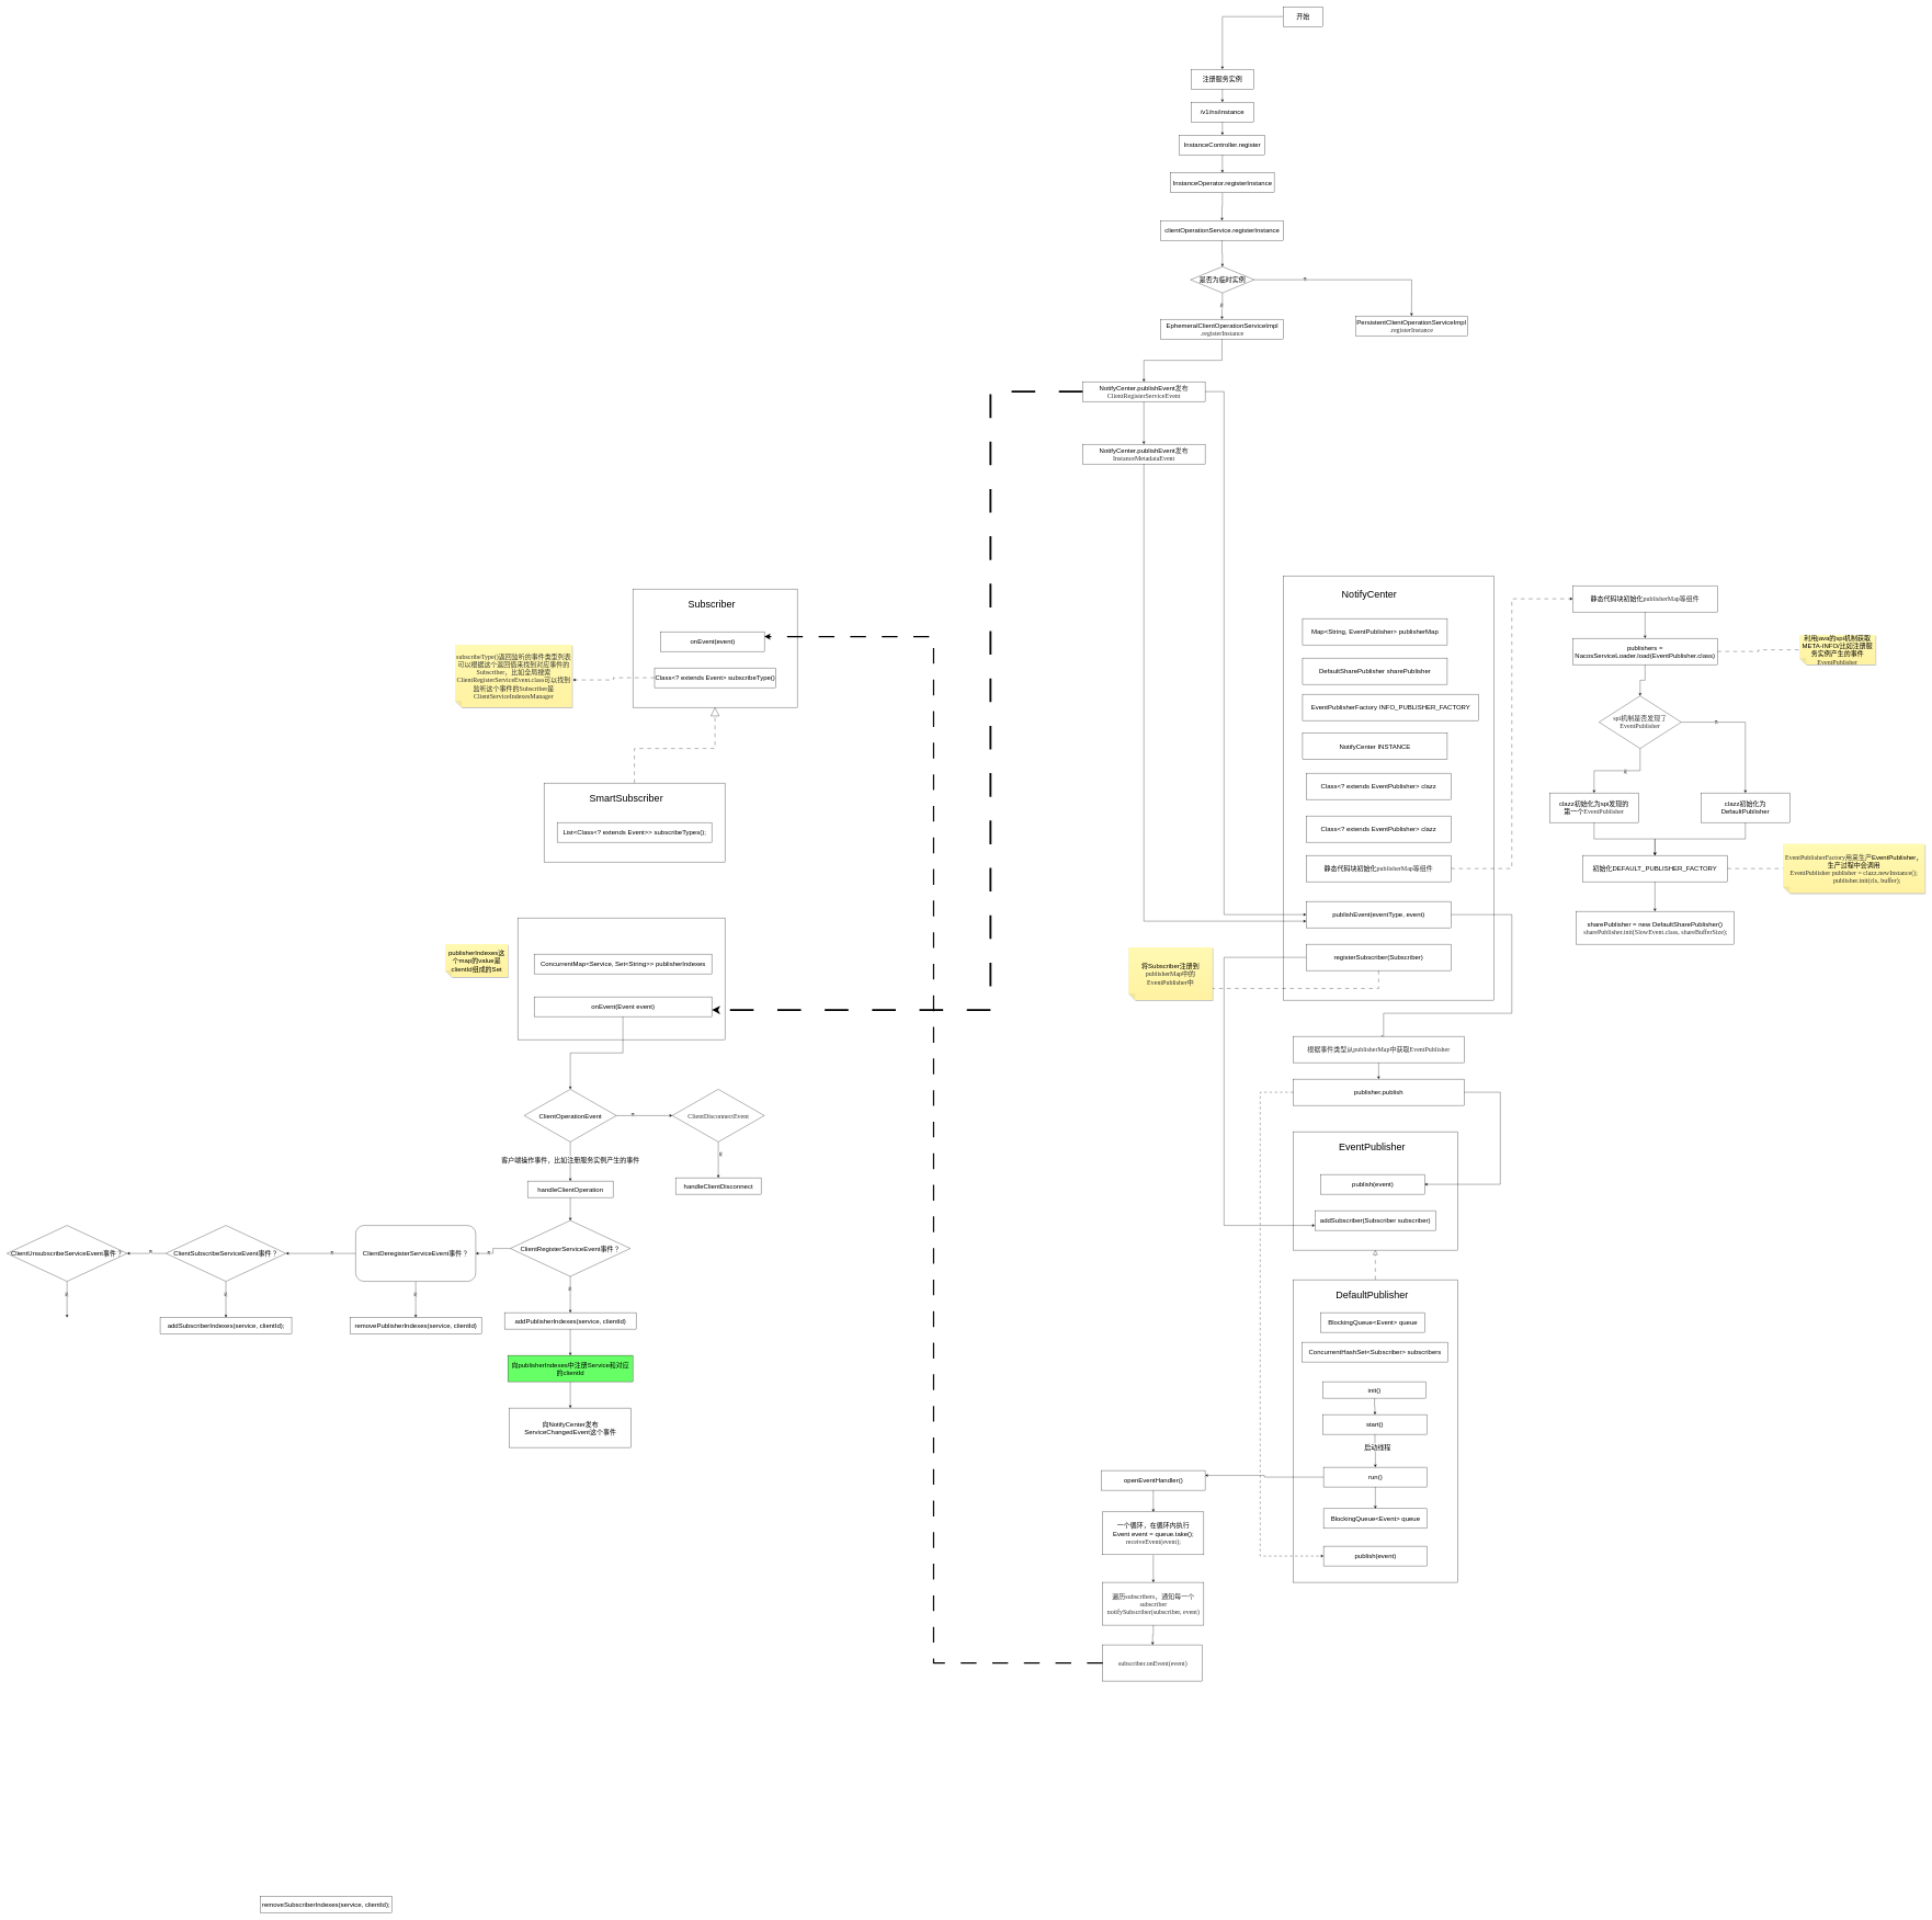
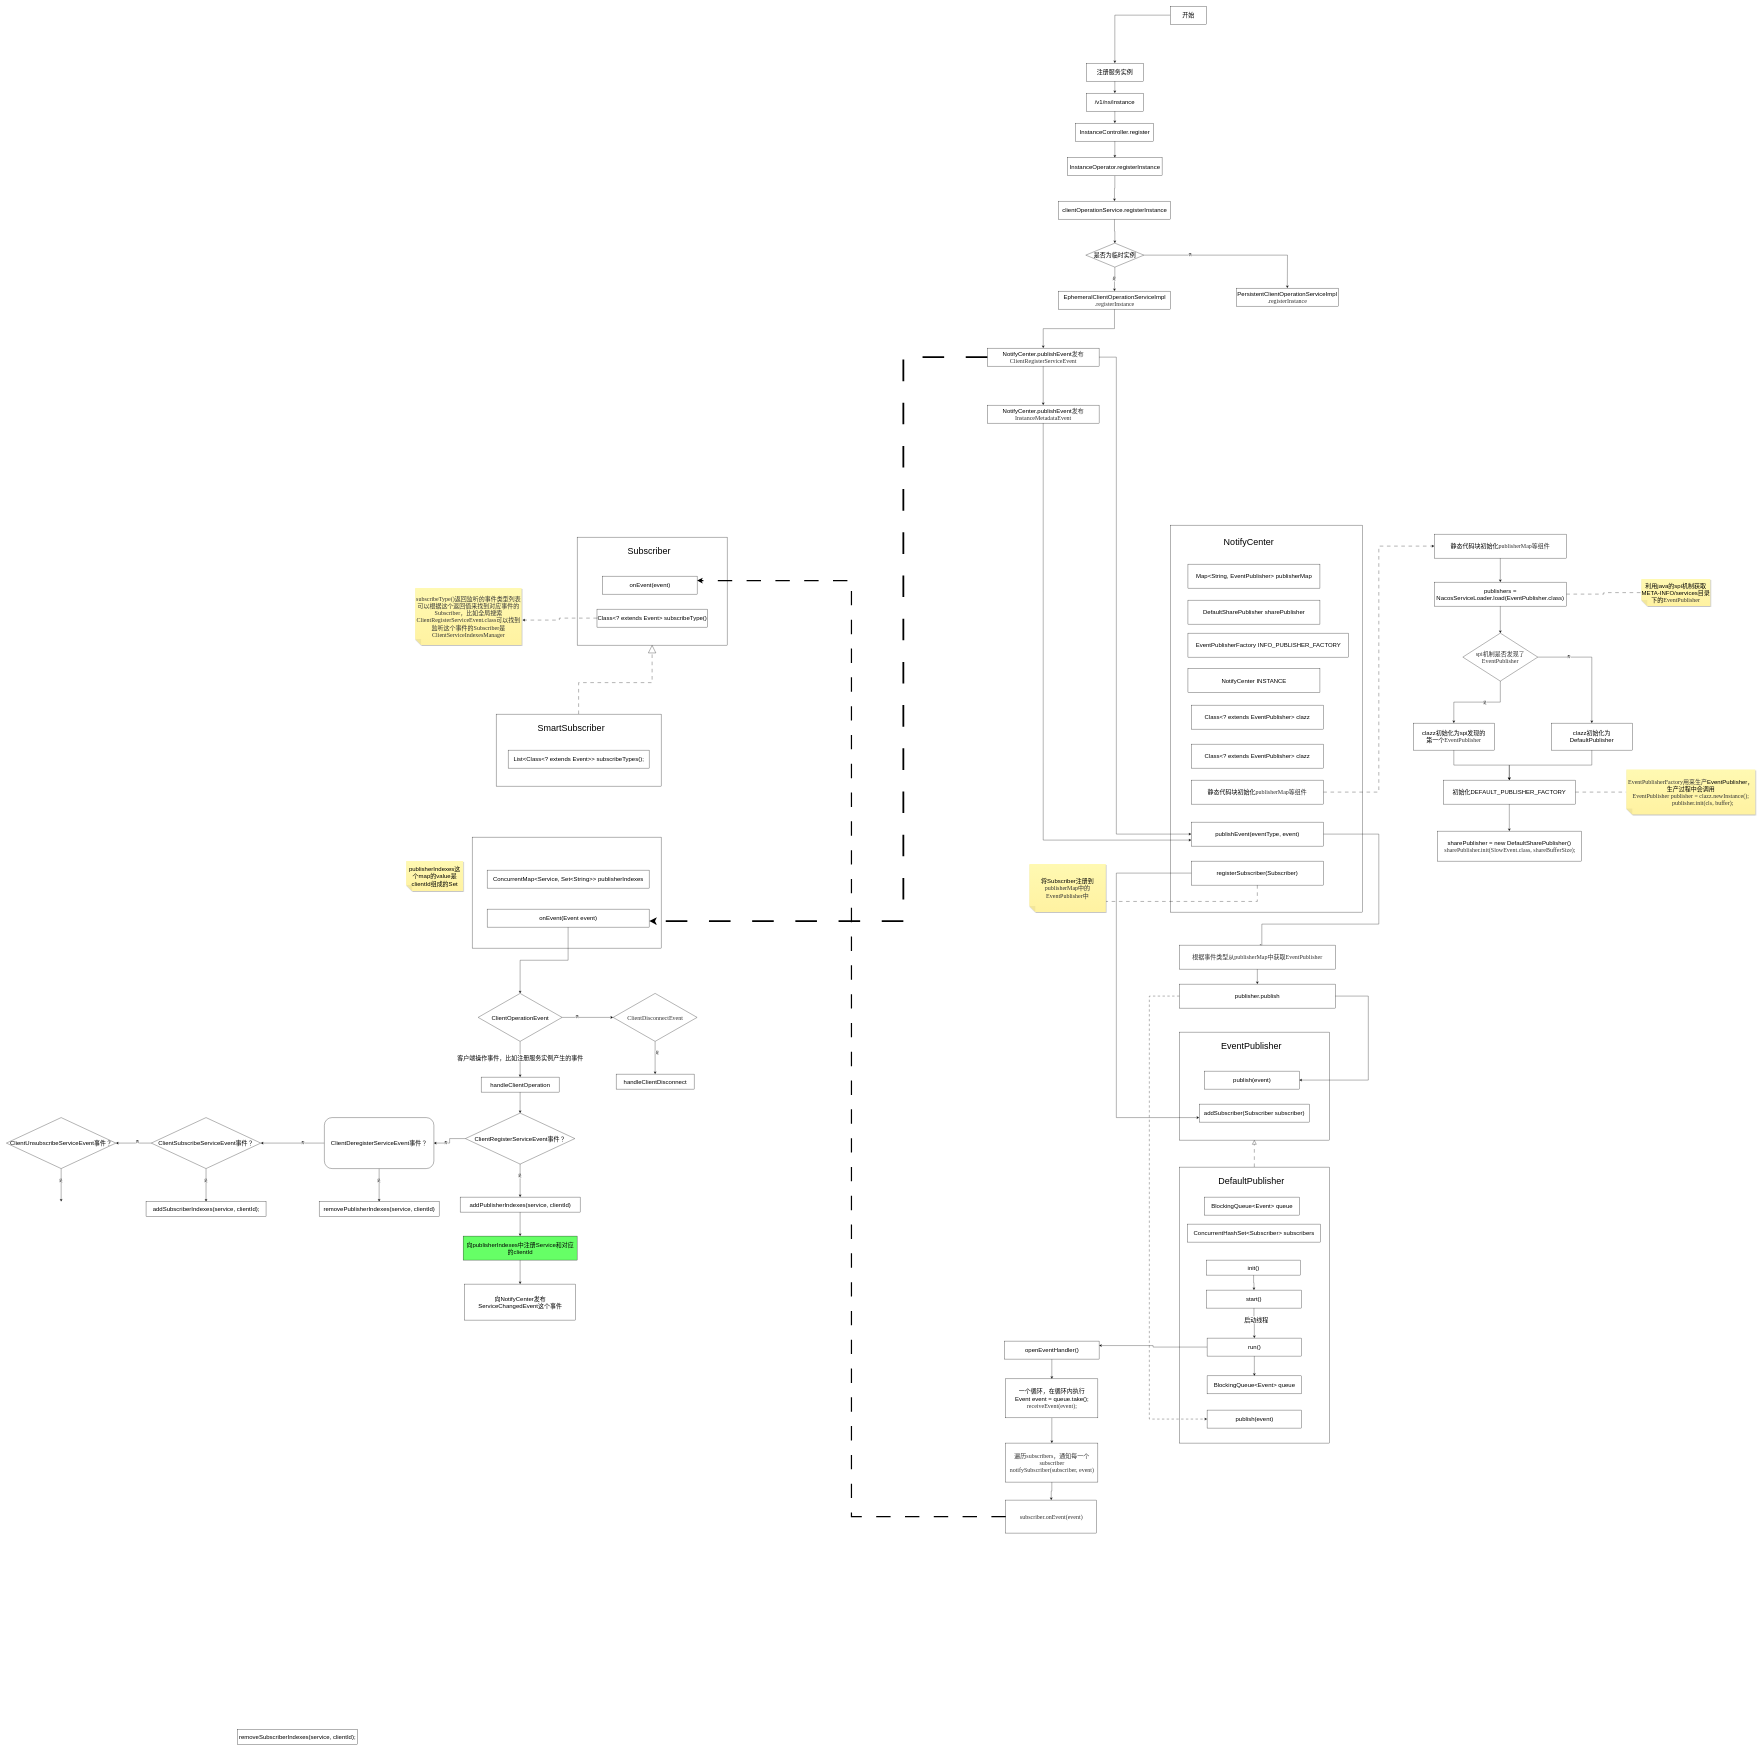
- <mxCell id="49" value="&lt;font style=&quot;font-size: 20px;&quot;&gt;利用java的spi机制获取META-INFO/比如注册服务实例产生的事件&lt;font style=&quot;color: rgb(50, 50, 50); font-family: 微软雅黑; font-size: 20px;&quot; color=&quot;#323232&quot;&gt;EventPublisher&lt;/font&gt;&lt;/font&gt;" style="shape=note;whiteSpace=wrap;html=1;backgroundOutline=1;fontColor=#000000;darkOpacity=0.05;fillColor=#FFF9B2;strokeColor=none;fillStyle=solid;direction=west;gradientDirection=north;gradientColor=#FFF2A1;shadow=1;size=20;pointerEvents=1;" vertex="1" parent="1"><mxGeometry x="5470" y="1930" width="230" height="90" as="geometry" /></mxCell>
+ <mxCell id="49" value="&lt;font style=&quot;font-size: 20px;&quot;&gt;利用java的spi机制获取META-INFO/services目录下的&lt;font style=&quot;color: rgb(50, 50, 50); font-family: 微软雅黑; font-size: 20px;&quot; color=&quot;#323232&quot;&gt;EventPublisher&lt;/font&gt;&lt;/font&gt;" style="shape=note;whiteSpace=wrap;html=1;backgroundOutline=1;fontColor=#000000;darkOpacity=0.05;fillColor=#FFF9B2;strokeColor=none;fillStyle=solid;direction=west;gradientDirection=north;gradientColor=#FFF2A1;shadow=1;size=20;pointerEvents=1;" vertex="1" parent="1"><mxGeometry x="5470" y="1930" width="230" height="90" as="geometry" /></mxCell>
- <mxCell id="54" value="&lt;span style=&quot;color: rgb(50, 50, 50); font-family: 微软雅黑; font-size: 20px; font-style: normal; font-variant-ligatures: normal; font-variant-caps: normal; font-weight: 400; letter-spacing: normal; orphans: 2; text-align: center; text-indent: 0px; text-transform: none; widows: 2; word-spacing: 0px; -webkit-text-stroke-width: 0px; background-color: rgba(255, 255, 255, 0.01); text-decoration-thickness: initial; text-decoration-style: initial; text-decoration-color: initial; float: none; display: inline !important;&quot;&gt;spi机制是否发现了EventPublisher&lt;/span&gt;" style="rhombus;whiteSpace=wrap;html=1;fontSize=20;" vertex="1" parent="1"><mxGeometry x="4860" y="2115" width="250" height="160" as="geometry" /></mxCell>
+ <mxCell id="54" value="&lt;span style=&quot;color: rgb(50, 50, 50); font-family: 微软雅黑; font-size: 20px; font-style: normal; font-variant-ligatures: normal; font-variant-caps: normal; font-weight: 400; letter-spacing: normal; orphans: 2; text-align: center; text-indent: 0px; text-transform: none; widows: 2; word-spacing: 0px; -webkit-text-stroke-width: 0px; background-color: rgba(255, 255, 255, 0.01); text-decoration-thickness: initial; text-decoration-style: initial; text-decoration-color: initial; float: none; display: inline !important;&quot;&gt;spi机制是否发现了EventPublisher&lt;/span&gt;" style="rhombus;whiteSpace=wrap;html=1;fontSize=20;" vertex="1" parent="1"><mxGeometry x="4875" y="2110" width="250" height="160" as="geometry" /></mxCell>
